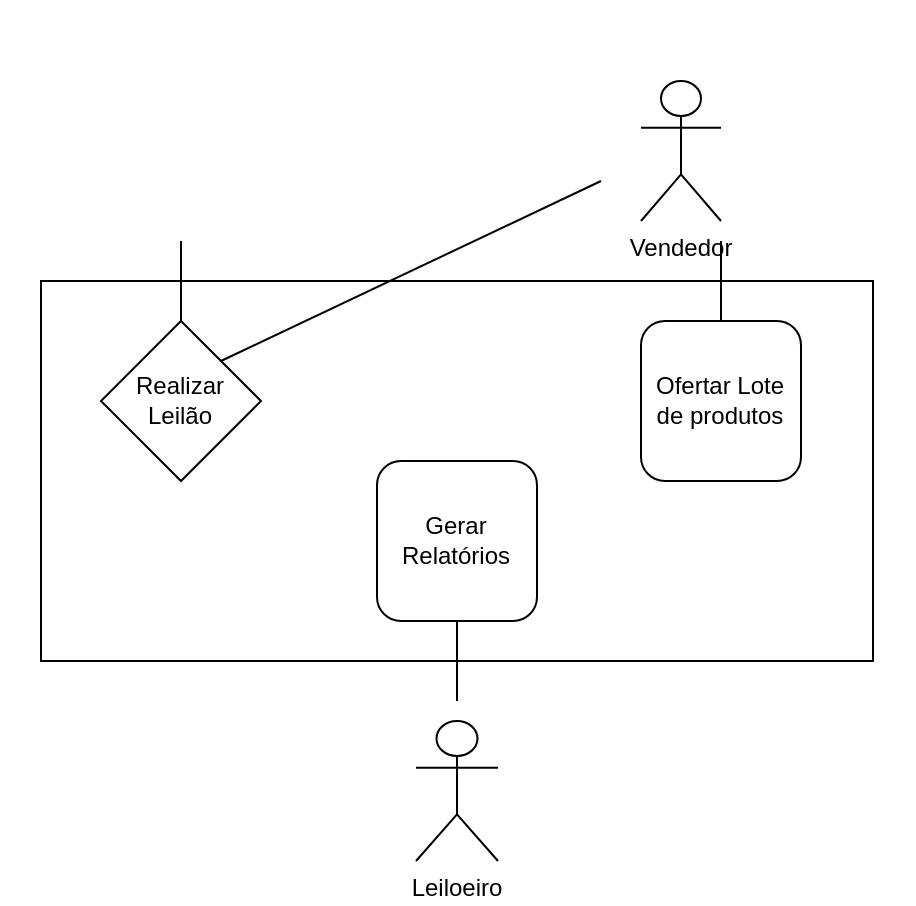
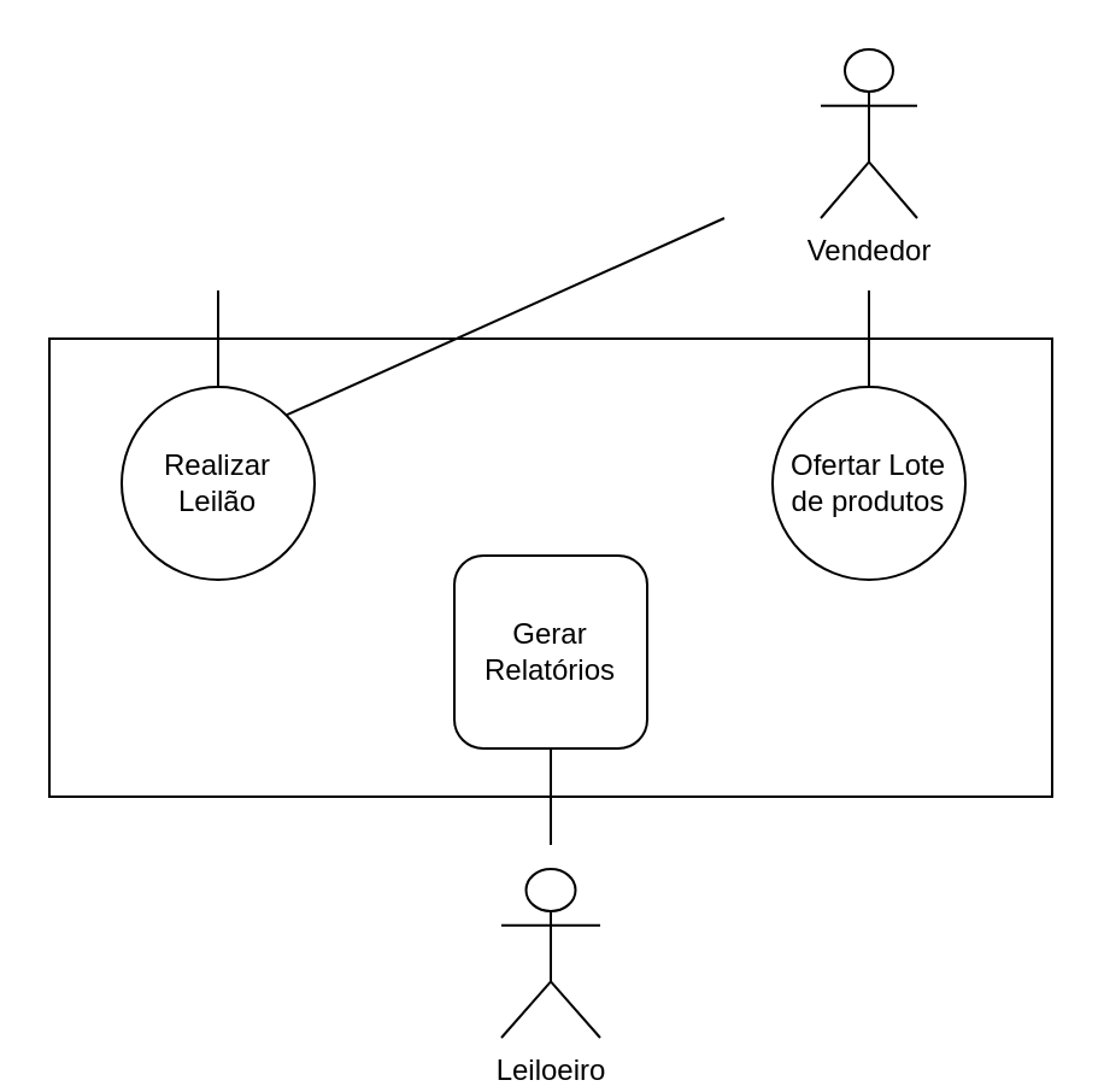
- <mxCell id="3" value="Vendedor" style="shape=umlActor;verticalLabelPosition=bottom;verticalAlign=top;html=1;outlineConnect=0;" vertex="1" parent="1"><mxGeometry x="320" y="40" width="40" height="70" as="geometry" /></mxCell>
+ <mxCell id="3" value="Vendedor" style="shape=umlActor;verticalLabelPosition=bottom;verticalAlign=top;html=1;outlineConnect=0;" vertex="1" parent="1"><mxGeometry x="340" y="20" width="40" height="70" as="geometry" /></mxCell>
- <mxCell id="5" value="Realizar Leilão" style="rhombus;whiteSpace=wrap;html=1;aspect=fixed;" vertex="1" parent="1"><mxGeometry x="50" y="160" width="80" height="80" as="geometry" /></mxCell>
+ <mxCell id="5" value="Realizar Leilão" style="ellipse;whiteSpace=wrap;html=1;aspect=fixed;" vertex="1" parent="1"><mxGeometry x="50" y="160" width="80" height="80" as="geometry" /></mxCell>
- <mxCell id="6" value="Ofertar Lote de produtos" style="whiteSpace=wrap;html=1;aspect=fixed;rounded=1;" vertex="1" parent="1"><mxGeometry x="320" y="160" width="80" height="80" as="geometry" /></mxCell>
+ <mxCell id="6" value="Ofertar Lote de produtos" style="ellipse;whiteSpace=wrap;html=1;aspect=fixed;" vertex="1" parent="1"><mxGeometry x="320" y="160" width="80" height="80" as="geometry" /></mxCell>
